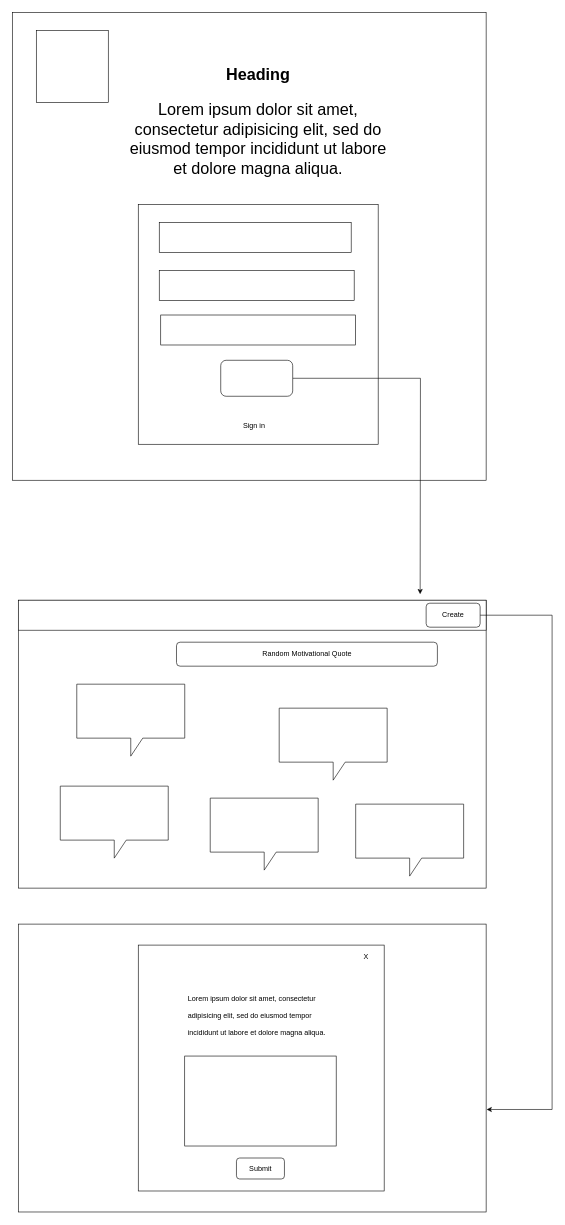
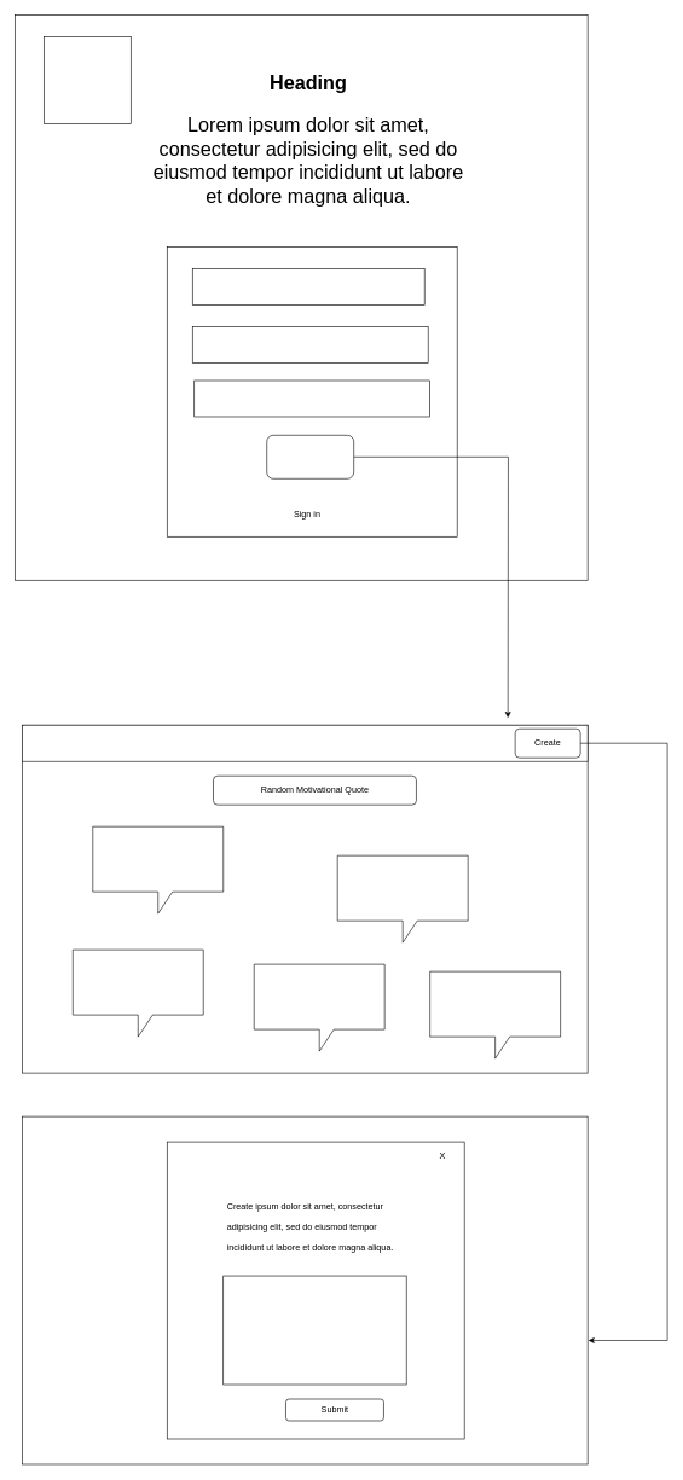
- <mxCell id="26" value="&lt;h1 style=&quot;font-size: 27px&quot;&gt;&lt;font style=&quot;font-size: 27px&quot;&gt;Heading&lt;/font&gt;&lt;/h1&gt;&lt;p style=&quot;font-size: 27px&quot;&gt;&lt;font style=&quot;font-size: 27px&quot;&gt;Lorem ipsum dolor sit amet, consectetur adipisicing elit, sed do eiusmod tempor incididunt ut labore et dolore magna aliqua.&lt;/font&gt;&lt;/p&gt;" style="text;html=1;strokeColor=none;fillColor=none;spacing=5;spacingTop=-20;whiteSpace=wrap;overflow=hidden;rounded=0;align=center;" vertex="1" parent="1"><mxGeometry x="205" y="100" width="450" height="200" as="geometry" /></mxCell>
+ <mxCell id="26" value="&lt;h1 style=&quot;font-size: 27px&quot;&gt;&lt;font style=&quot;font-size: 27px&quot;&gt;Heading&lt;/font&gt;&lt;/h1&gt;&lt;p style=&quot;font-size: 27px&quot;&gt;&lt;font style=&quot;font-size: 27px&quot;&gt;Lorem ipsum dolor sit amet, consectetur adipisicing elit, sed do eiusmod tempor incididunt ut labore et dolore magna aliqua.&lt;/font&gt;&lt;/p&gt;" style="text;html=1;strokeColor=none;fillColor=none;spacing=5;spacingTop=-20;whiteSpace=wrap;overflow=hidden;rounded=0;align=center;" vertex="1" parent="1"><mxGeometry x="200" y="90" width="450" height="200" as="geometry" /></mxCell>
- <mxCell id="3" value="Random Motivational Quote" style="rounded=1;whiteSpace=wrap;html=1;" parent="1" vertex="1"><mxGeometry x="293.75" y="1070" width="435" height="40" as="geometry" /></mxCell>
+ <mxCell id="3" value="Random Motivational Quote" style="rounded=1;whiteSpace=wrap;html=1;" parent="1" vertex="1"><mxGeometry x="293.75" y="1070" width="280" height="40" as="geometry" /></mxCell>
- <mxCell id="9" value="&lt;h1&gt;&lt;span style=&quot;font-size: 12px ; font-weight: normal&quot;&gt;Lorem ipsum dolor sit amet, consectetur adipisicing elit, sed do eiusmod tempor incididunt ut labore et dolore magna aliqua.&lt;/span&gt;&lt;br&gt;&lt;/h1&gt;" style="text;html=1;strokeColor=none;fillColor=none;spacing=5;spacingTop=-20;whiteSpace=wrap;overflow=hidden;rounded=0;" parent="1" vertex="1"><mxGeometry x="307.5" y="1640" width="255" height="120" as="geometry" /></mxCell>
+ <mxCell id="9" value="&lt;h1&gt;&lt;span style=&quot;font-size: 12px ; font-weight: normal&quot;&gt;Create ipsum dolor sit amet, consectetur adipisicing elit, sed do eiusmod tempor incididunt ut labore et dolore magna aliqua.&lt;/span&gt;&lt;br&gt;&lt;/h1&gt;" style="text;html=1;strokeColor=none;fillColor=none;spacing=5;spacingTop=-20;whiteSpace=wrap;overflow=hidden;rounded=0;" parent="1" vertex="1"><mxGeometry x="307.5" y="1640" width="255" height="120" as="geometry" /></mxCell>
- <mxCell id="11" value="Submit" style="rounded=1;whiteSpace=wrap;html=1;" parent="1" vertex="1"><mxGeometry x="393.75" y="1930" width="80" height="35" as="geometry" /></mxCell>
+ <mxCell id="11" value="Submit" style="rounded=1;whiteSpace=wrap;html=1;" parent="1" vertex="1"><mxGeometry x="393.75" y="1930" width="135" height="30" as="geometry" /></mxCell>
